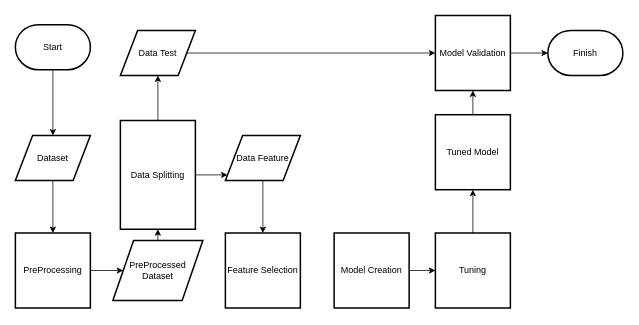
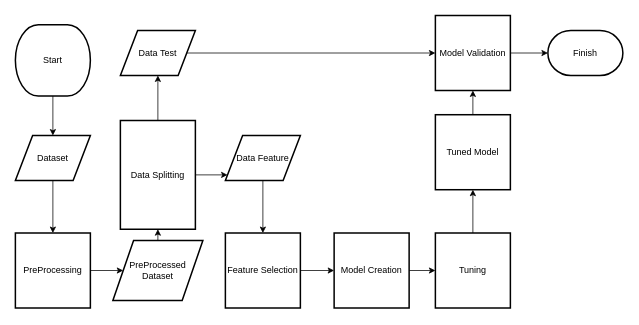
- <mxCell id="3" value="Start" style="strokeWidth=2;html=1;shape=mxgraph.flowchart.terminator;whiteSpace=wrap;" parent="1" vertex="1"><mxGeometry x="20" y="32.292" width="100" height="60" as="geometry" /></mxCell>
+ <mxCell id="3" value="Start" style="strokeWidth=2;html=1;shape=mxgraph.flowchart.terminator;whiteSpace=wrap;" parent="1" vertex="1"><mxGeometry x="20" y="32.292" width="100" height="95" as="geometry" /></mxCell>
+ <mxCell id="26" value="" style="edgeStyle=orthogonalEdgeStyle;orthogonalLoop=1;jettySize=auto;html=1;noEdgeStyle=1;orthogonal=1;" parent="1" source="27" target="18" edge="1"><mxGeometry relative="1" as="geometry" /></mxCell>
